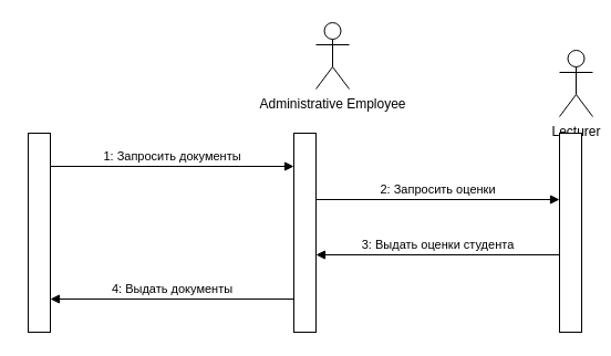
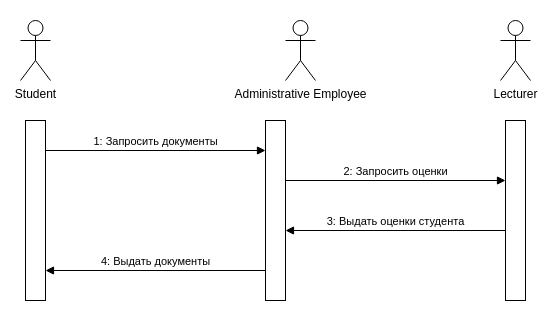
+ <mxCell id="2" value="Student" style="shape=umlActor;verticalLabelPosition=bottom;verticalAlign=top;html=1;" vertex="1" parent="1"><mxGeometry x="20" y="20" width="30" height="60" as="geometry" /></mxCell>
- <mxCell id="3" value="Lecturer" style="shape=umlActor;verticalLabelPosition=bottom;verticalAlign=top;html=1;" vertex="1" parent="1"><mxGeometry x="505" y="45" width="30" height="60" as="geometry" /></mxCell>
+ <mxCell id="3" value="Lecturer" style="shape=umlActor;verticalLabelPosition=bottom;verticalAlign=top;html=1;" vertex="1" parent="1"><mxGeometry x="500" y="20" width="30" height="60" as="geometry" /></mxCell>
